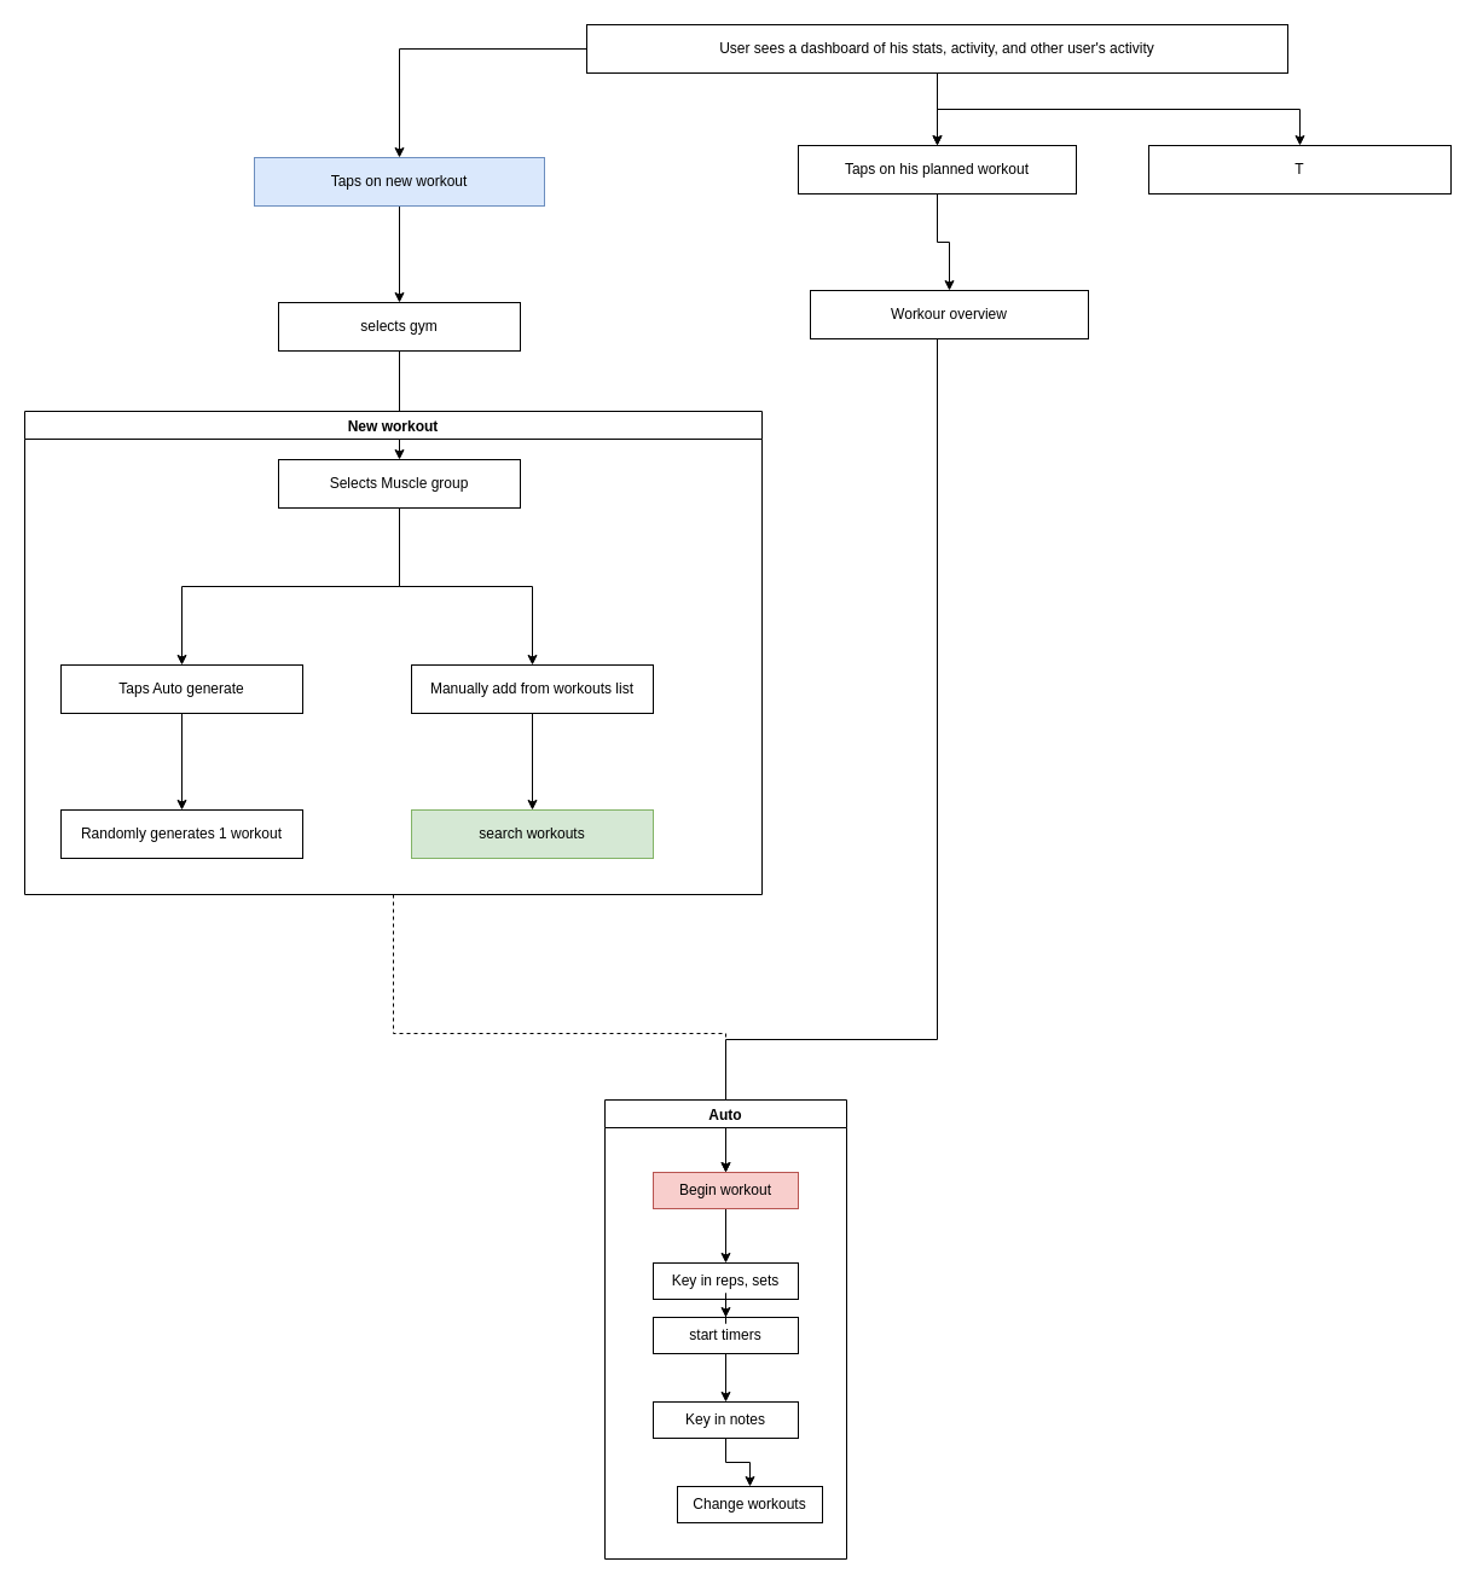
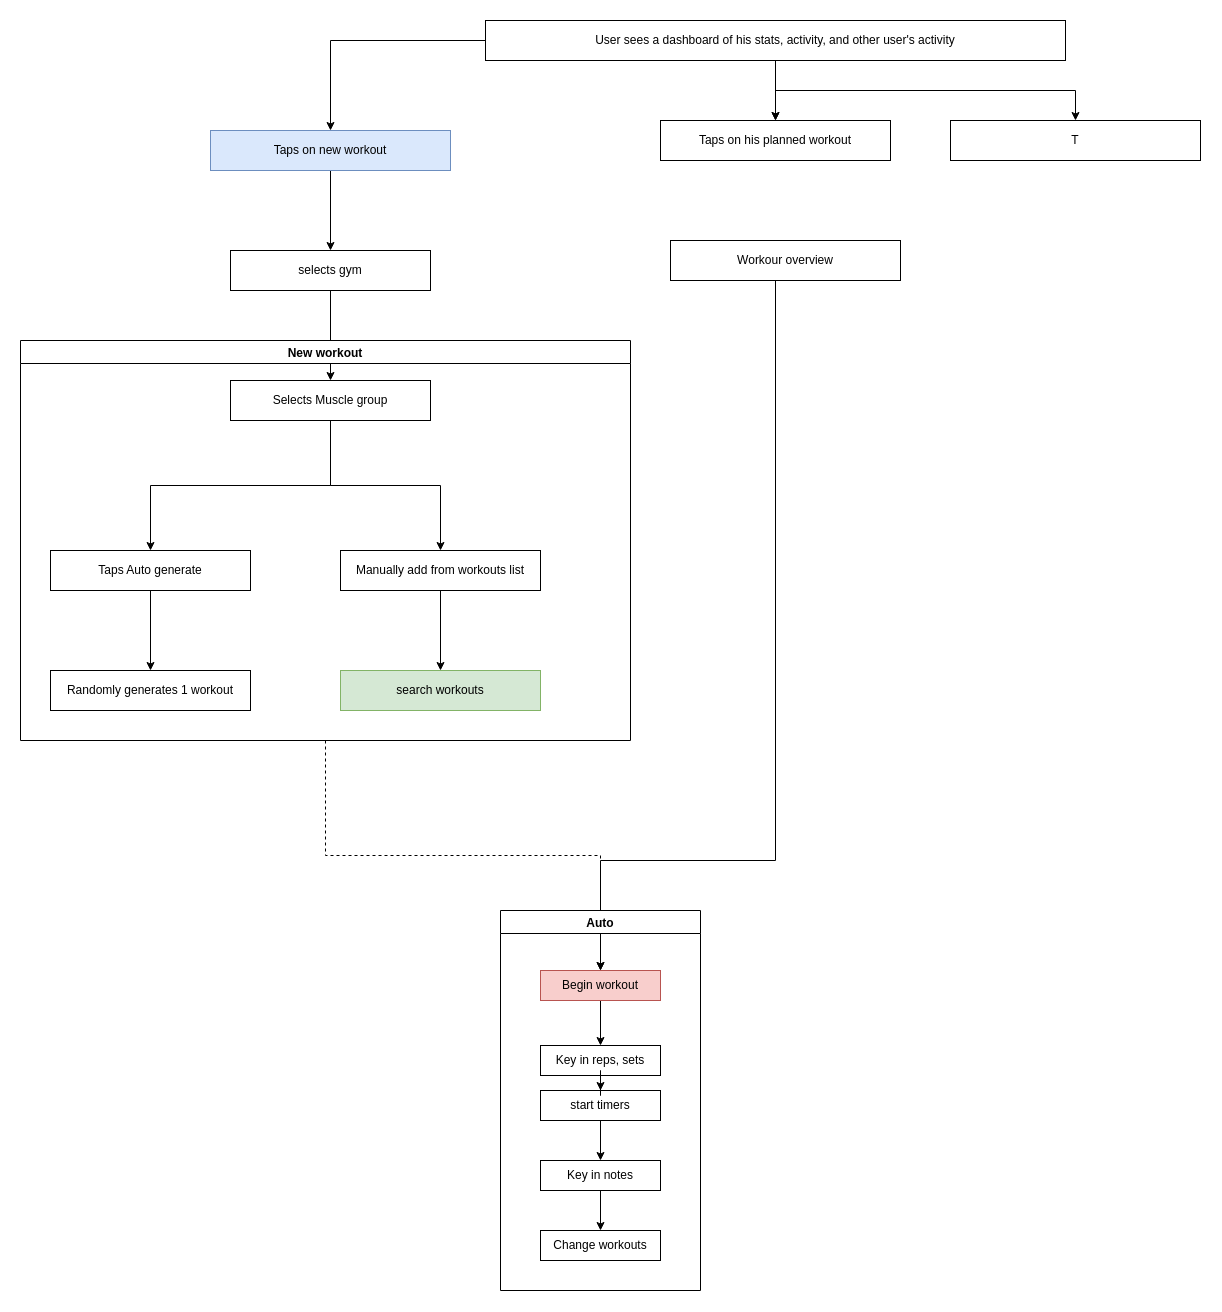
- <mxCell id="9" value="" style="edgeStyle=orthogonalEdgeStyle;rounded=0;orthogonalLoop=1;jettySize=auto;html=1;" parent="1" source="10" target="28" edge="1"><mxGeometry relative="1" as="geometry" /></mxCell>
- <mxCell id="36" value="&lt;span style=&quot;font-weight: normal;&quot;&gt;Change workouts&lt;/span&gt;" style="whiteSpace=wrap;html=1;fontStyle=1;startSize=23;rounded=0;" parent="29" vertex="1"><mxGeometry x="60" y="320" width="120" height="30" as="geometry" /></mxCell>
+ <mxCell id="36" value="&lt;span style=&quot;font-weight: normal;&quot;&gt;Change workouts&lt;/span&gt;" style="whiteSpace=wrap;html=1;fontStyle=1;startSize=23;rounded=0;" parent="29" vertex="1"><mxGeometry x="40" y="320" width="120" height="30" as="geometry" /></mxCell>
